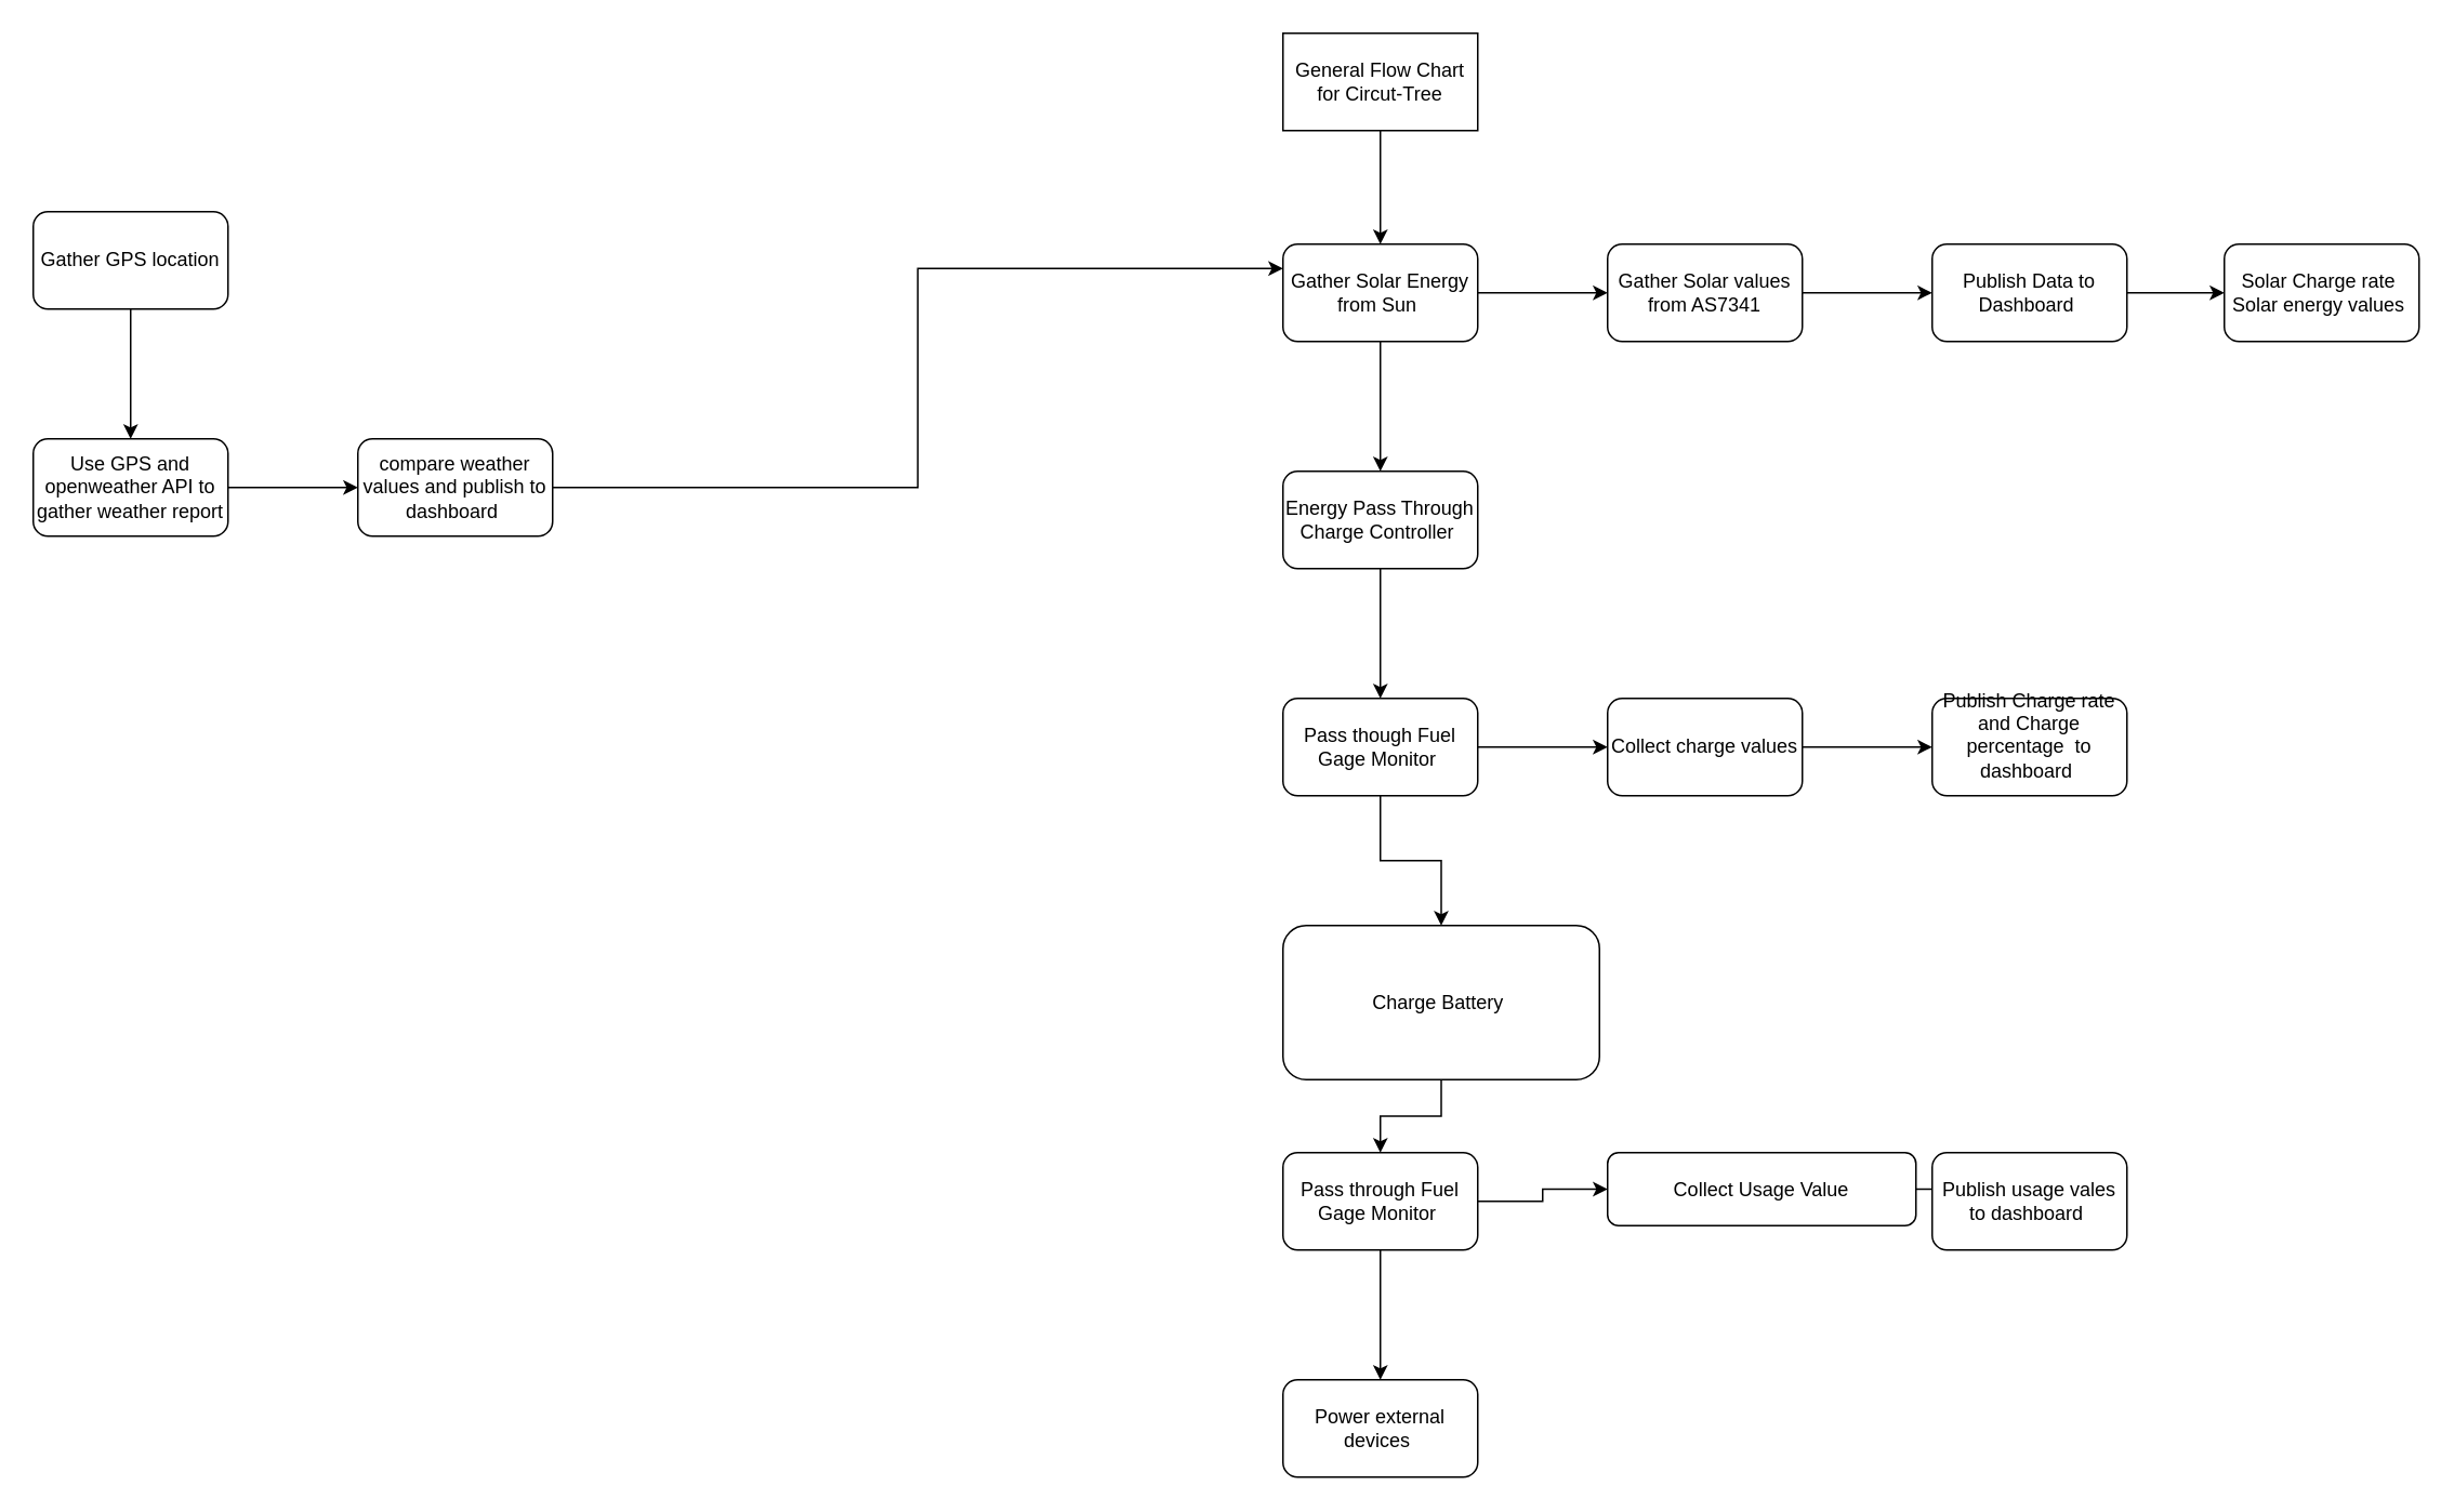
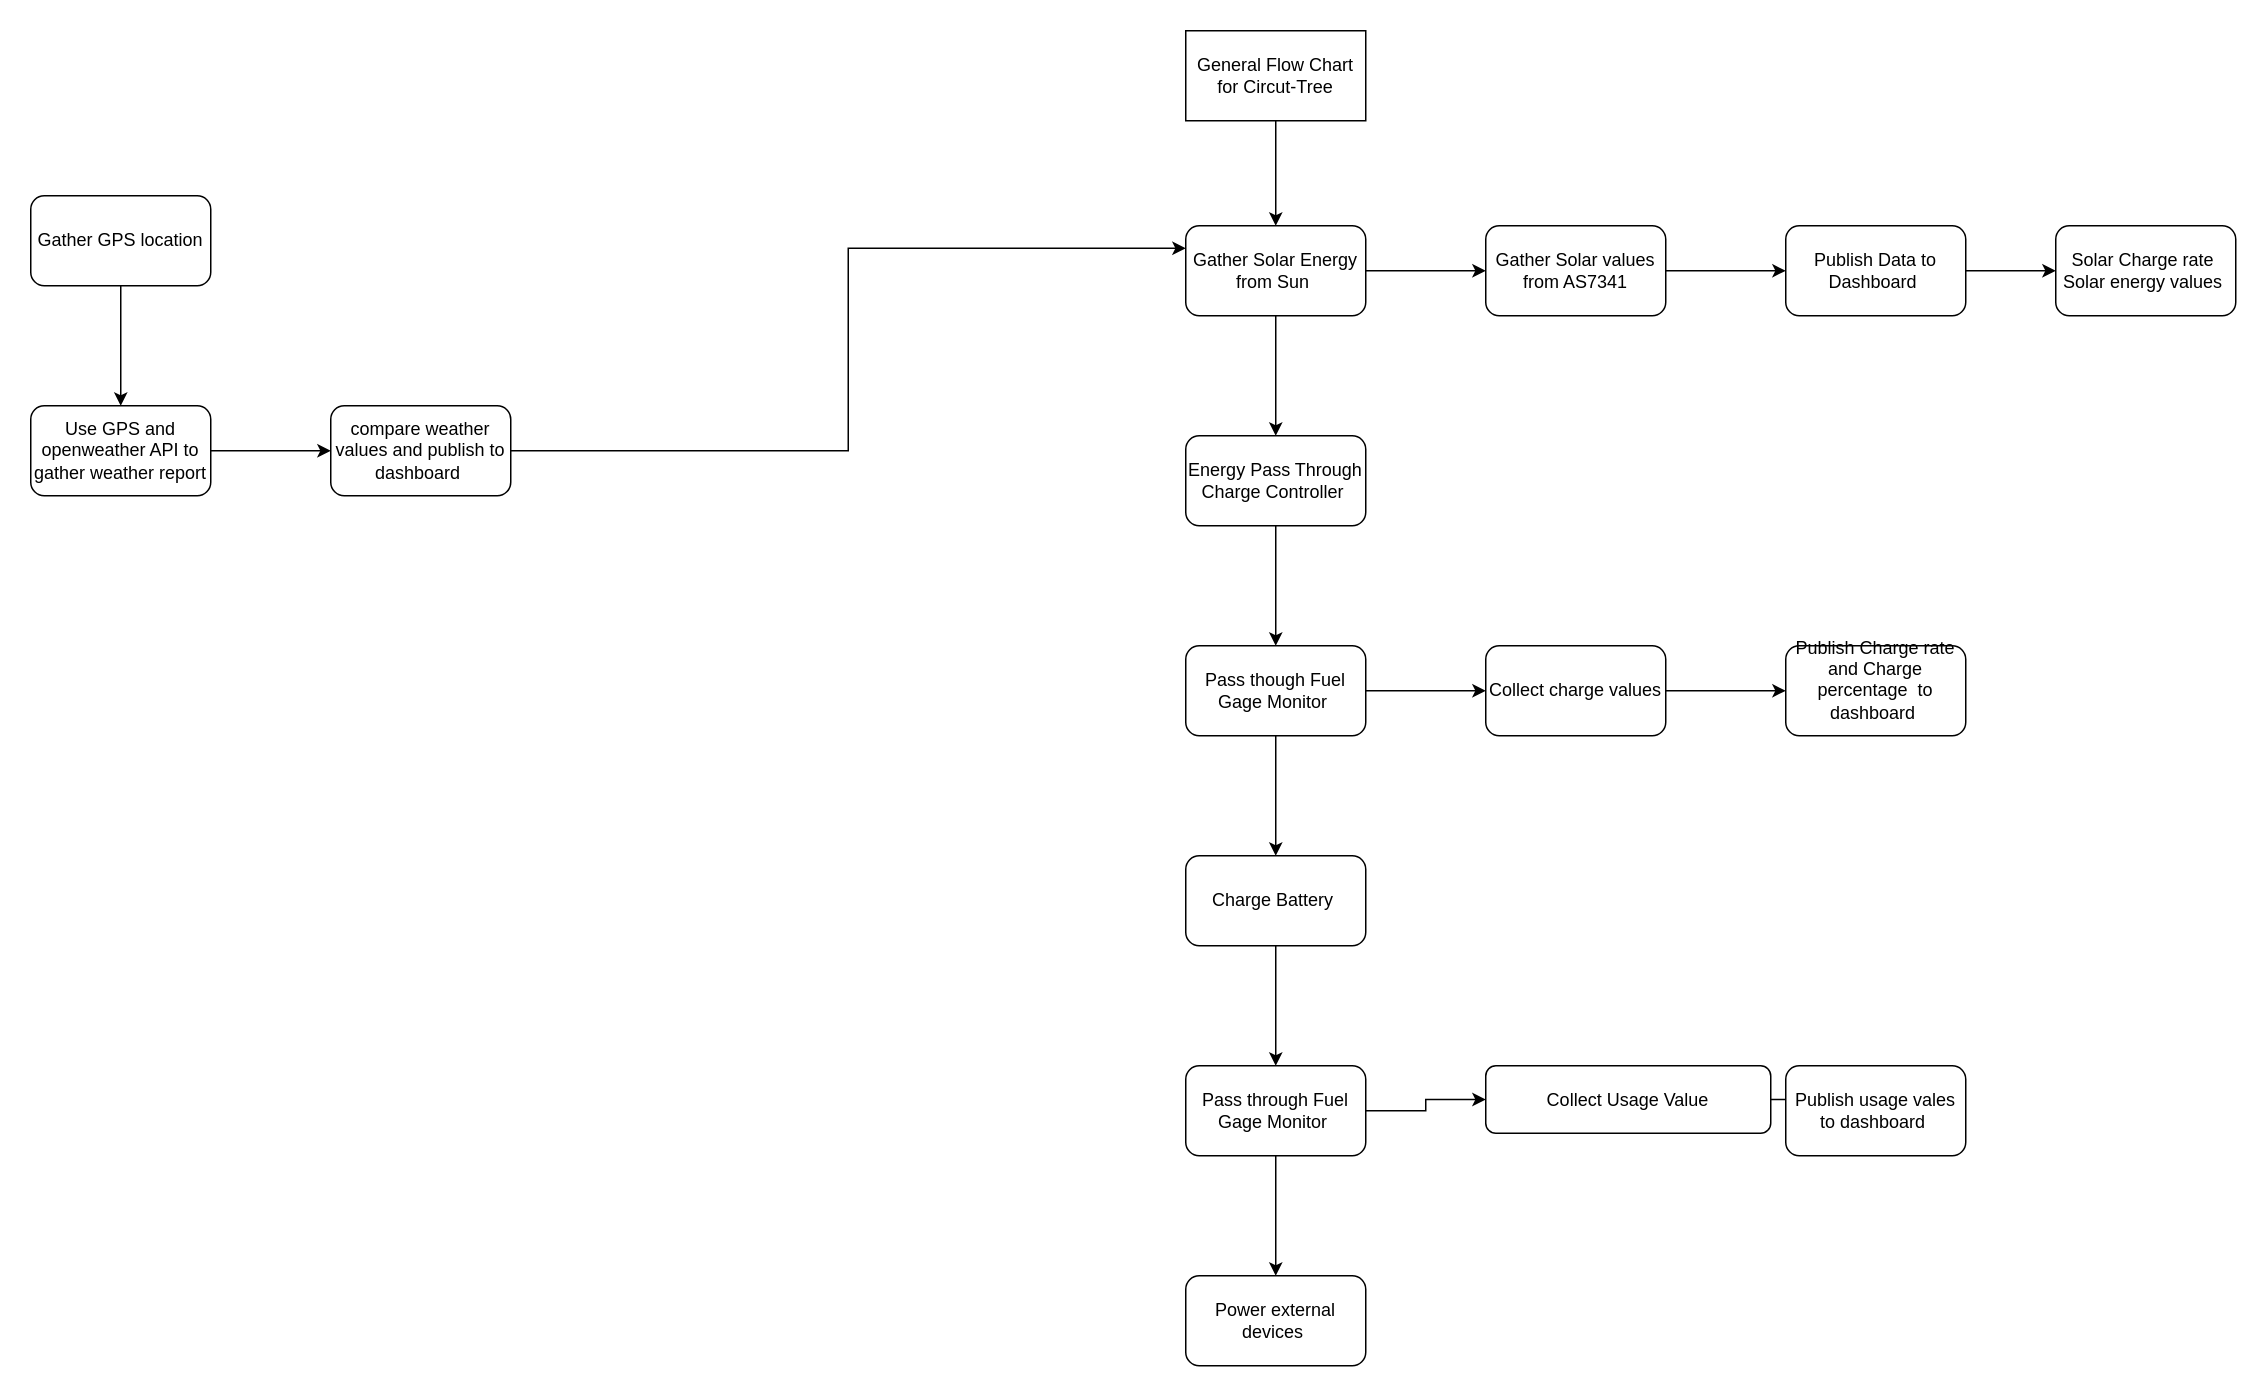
- <mxCell id="13" value="Charge Battery&amp;nbsp;" style="whiteSpace=wrap;html=1;rounded=1;" vertex="1" parent="1"><mxGeometry x="790" y="570" width="195" height="95" as="geometry" /></mxCell>
+ <mxCell id="13" value="Charge Battery&amp;nbsp;" style="whiteSpace=wrap;html=1;rounded=1;" vertex="1" parent="1"><mxGeometry x="790" y="570" width="120" height="60" as="geometry" /></mxCell>
